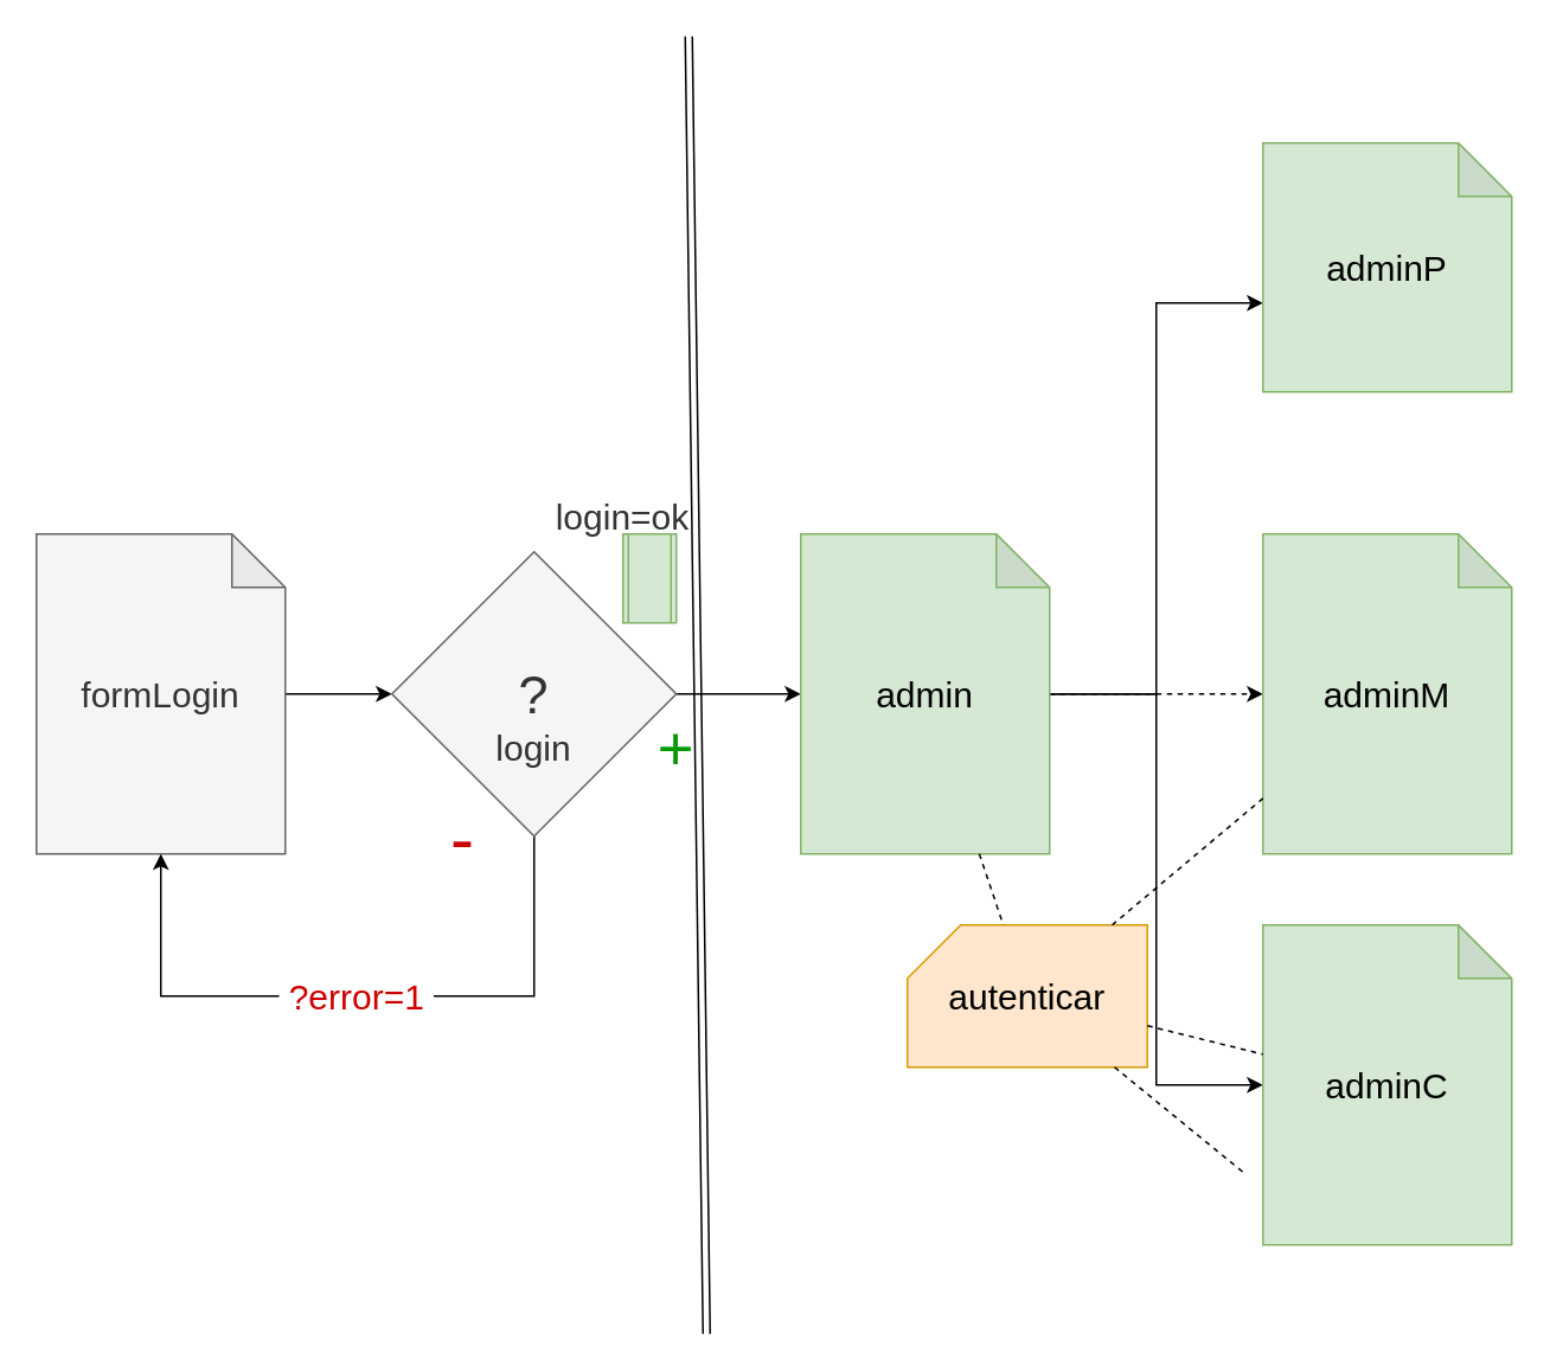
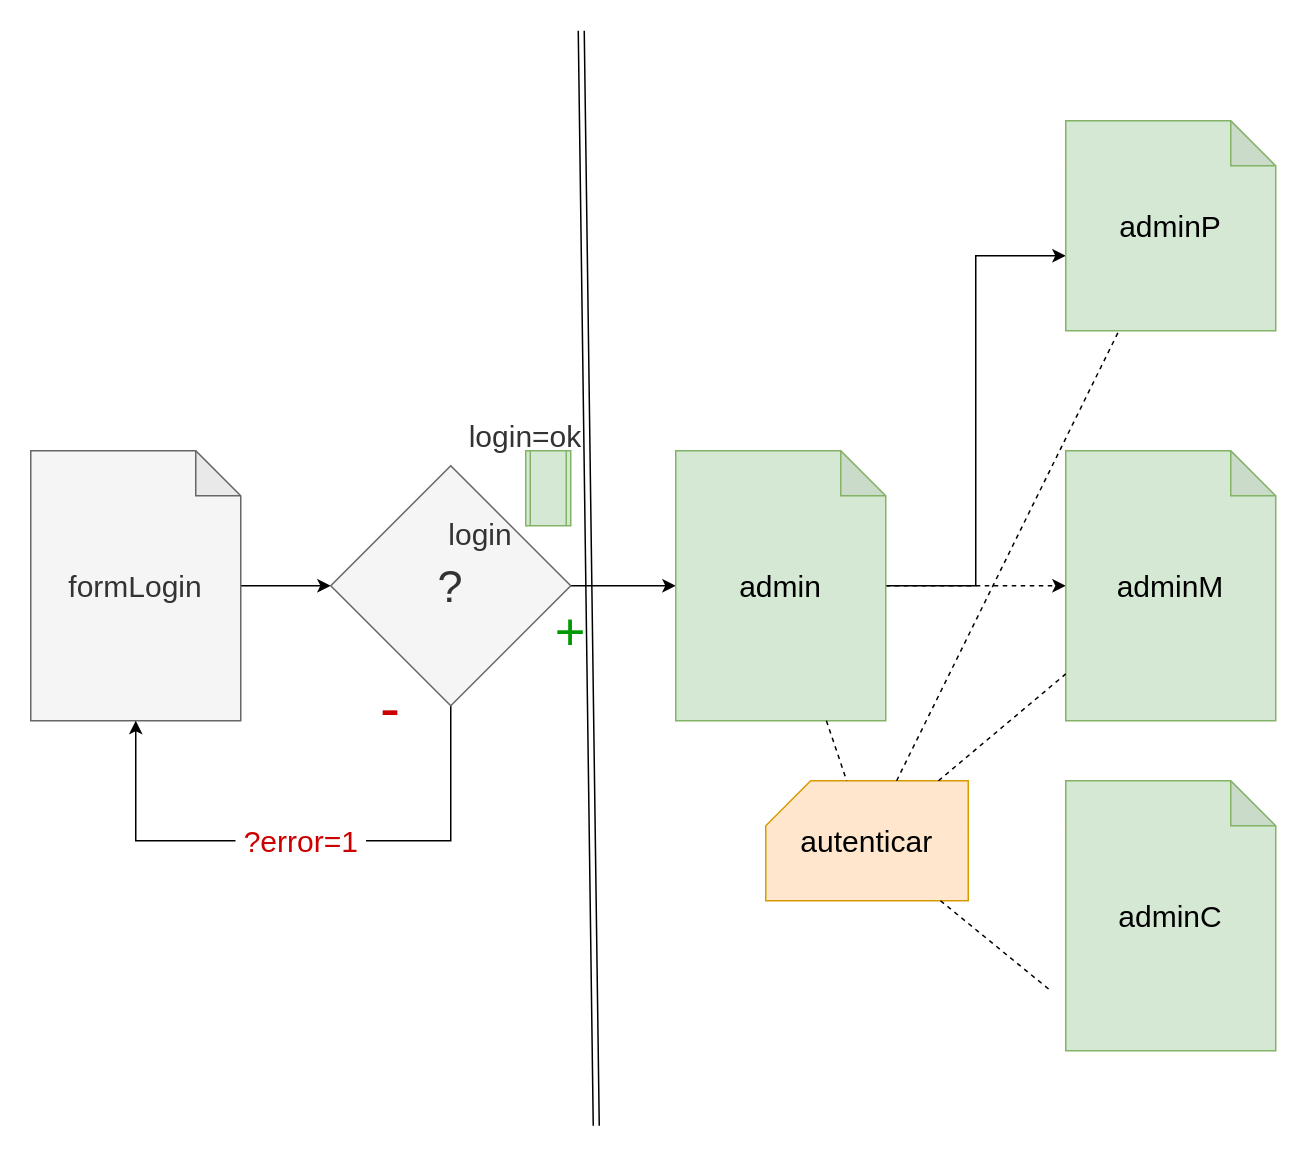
- <mxCell id="16" value="login" style="text;html=1;strokeColor=none;fillColor=none;align=center;verticalAlign=middle;whiteSpace=wrap;rounded=0;fontSize=20;fontColor=#333333;" vertex="1" parent="1"><mxGeometry x="280" y="410" width="40" height="20" as="geometry" /></mxCell>
+ <mxCell id="16" value="login" style="text;html=1;strokeColor=none;fillColor=none;align=center;verticalAlign=middle;whiteSpace=wrap;rounded=0;fontSize=20;fontColor=#333333;" vertex="1" parent="1"><mxGeometry x="300" y="345" width="40" height="20" as="geometry" /></mxCell>
- <mxCell id="9" value="" style="edgeStyle=orthogonalEdgeStyle;rounded=0;orthogonalLoop=1;jettySize=auto;html=1;fontSize=20;fontColor=#333333;" edge="1" parent="1" source="10" target="11"><mxGeometry relative="1" as="geometry"><Array as="points"><mxPoint x="650" y="390" /><mxPoint x="650" y="610" /></Array></mxGeometry></mxCell>
- <mxCell id="24" value="" style="endArrow=none;dashed=1;html=1;fontSize=20;fontColor=#333333;" edge="1" parent="1" source="20" target="11"><mxGeometry width="50" height="50" relative="1" as="geometry"><mxPoint x="500" y="500" as="sourcePoint" /><mxPoint x="550" y="450" as="targetPoint" /></mxGeometry></mxCell>
+ <mxCell id="24" value="" style="endArrow=none;dashed=1;html=1;fontSize=20;fontColor=#333333;" edge="1" parent="1" source="20" target="13"><mxGeometry width="50" height="50" relative="1" as="geometry"><mxPoint x="500" y="500" as="sourcePoint" /><mxPoint x="550" y="450" as="targetPoint" /></mxGeometry></mxCell>
